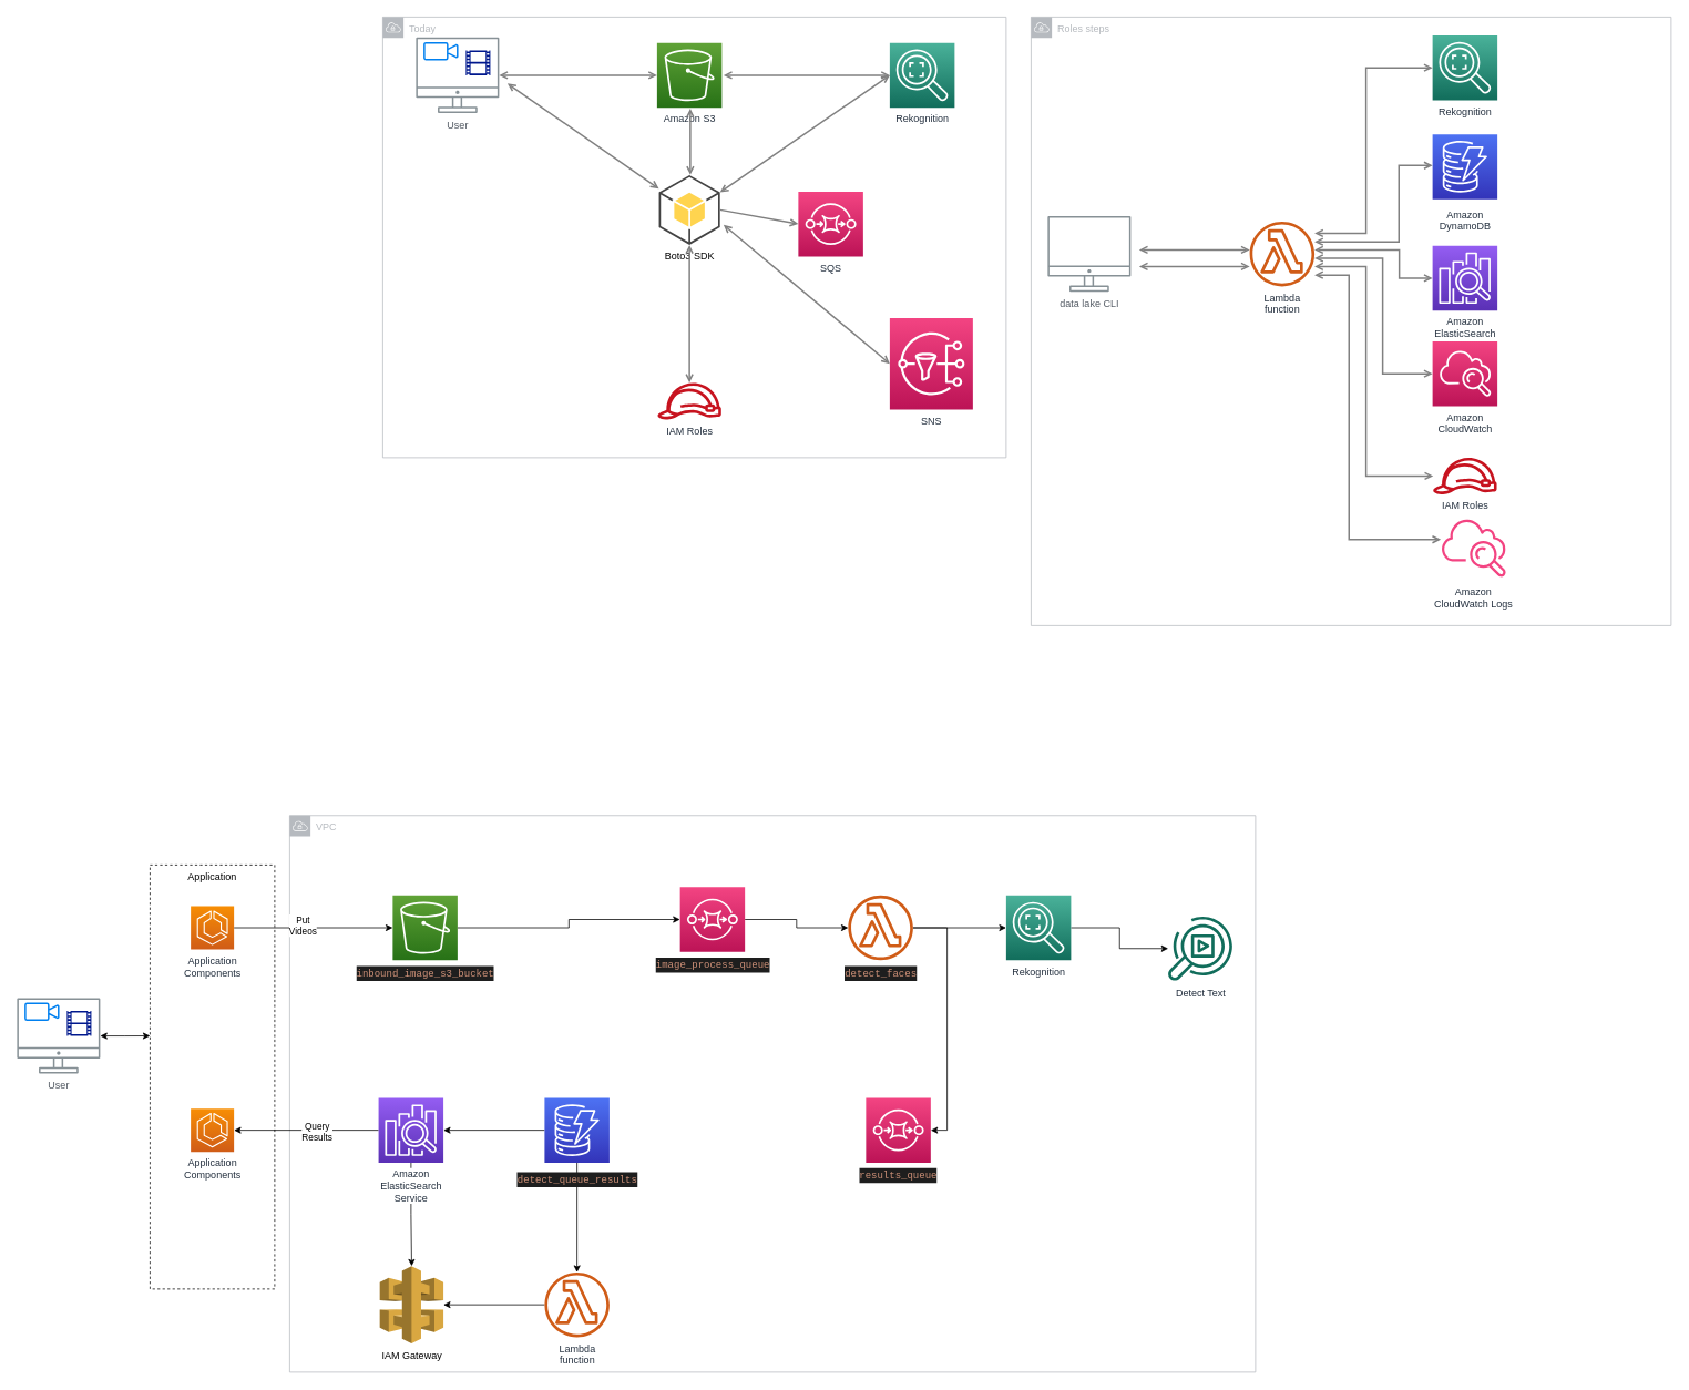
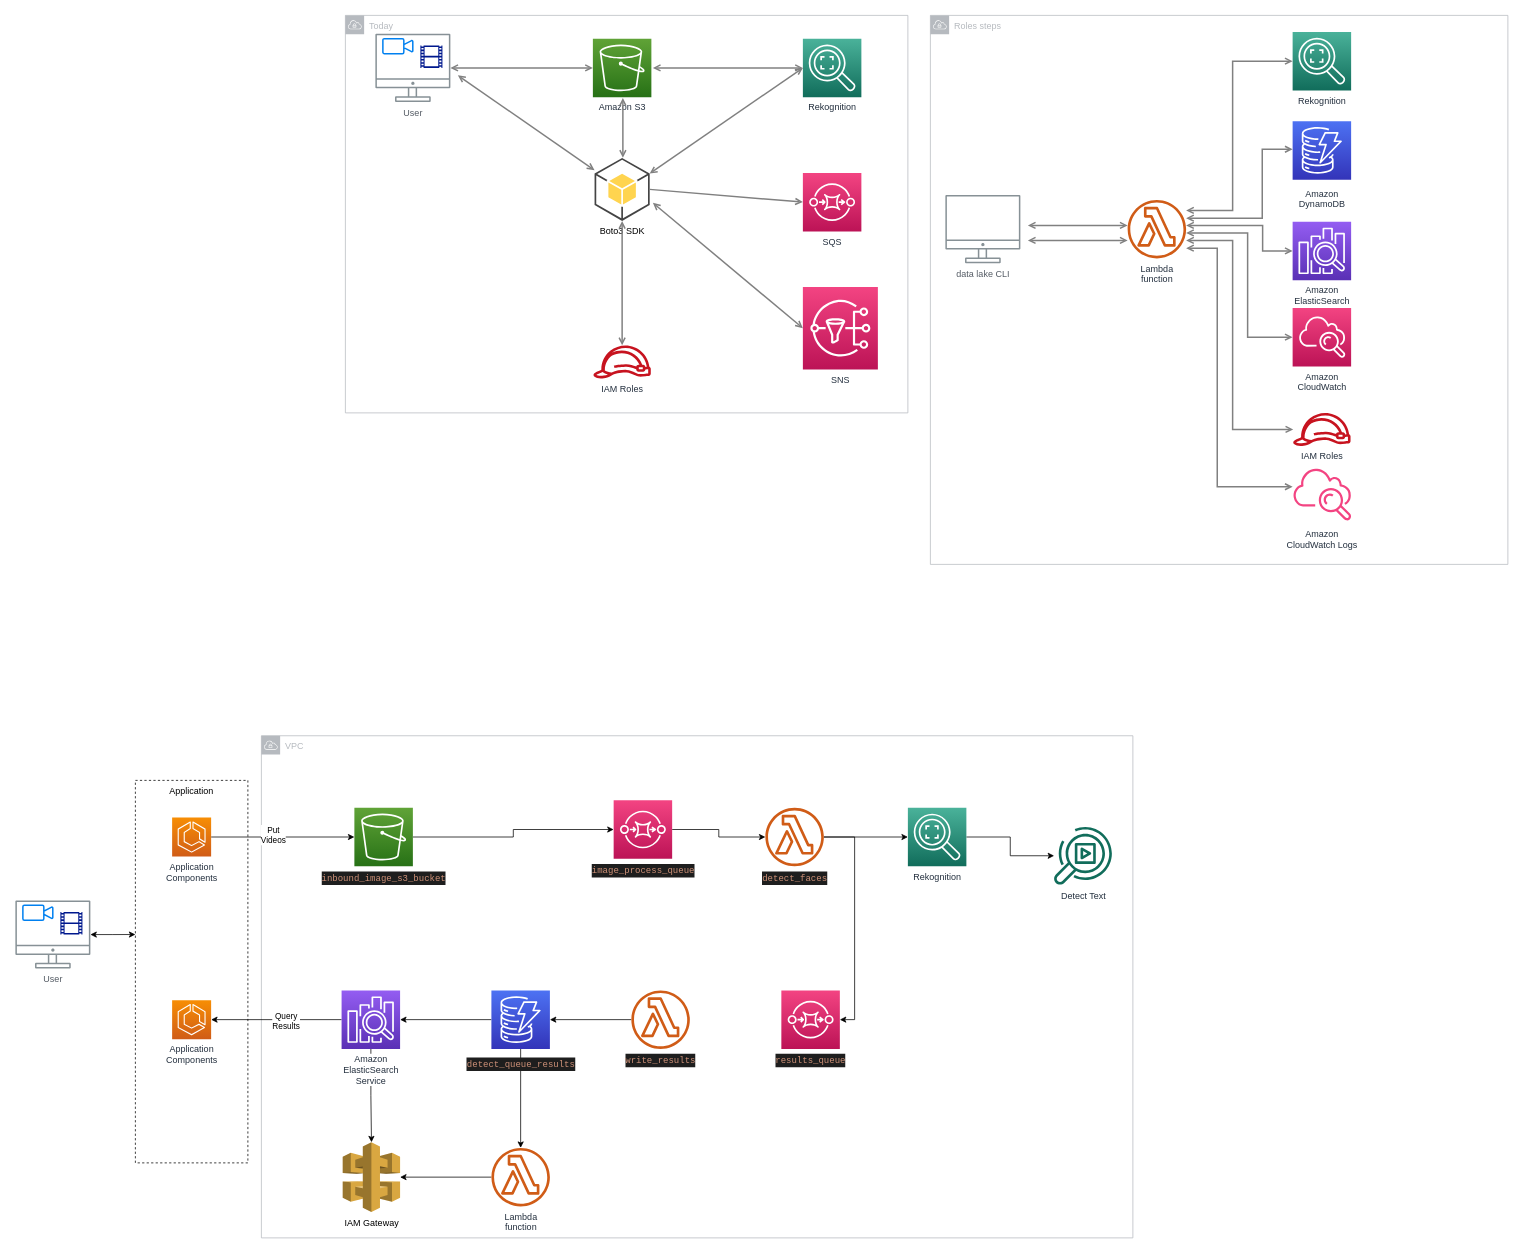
- <mxCell id="23" value="SQS" style="points=[[0,0,0],[0.25,0,0],[0.5,0,0],[0.75,0,0],[1,0,0],[0,1,0],[0.25,1,0],[0.5,1,0],[0.75,1,0],[1,1,0],[0,0.25,0],[0,0.5,0],[0,0.75,0],[1,0.25,0],[1,0.5,0],[1,0.75,0]];outlineConnect=0;fontColor=#232F3E;gradientColor=#F34482;gradientDirection=north;fillColor=#BC1356;strokeColor=#ffffff;dashed=0;verticalLabelPosition=bottom;verticalAlign=top;align=center;html=1;fontSize=12;fontStyle=0;aspect=fixed;shape=mxgraph.aws4.resourceIcon;resIcon=mxgraph.aws4.sqs;" parent="1" vertex="1"><mxGeometry x="960" y="230" width="78" height="78" as="geometry" /></mxCell>
+ <mxCell id="23" value="SQS" style="points=[[0,0,0],[0.25,0,0],[0.5,0,0],[0.75,0,0],[1,0,0],[0,1,0],[0.25,1,0],[0.5,1,0],[0.75,1,0],[1,1,0],[0,0.25,0],[0,0.5,0],[0,0.75,0],[1,0.25,0],[1,0.5,0],[1,0.75,0]];outlineConnect=0;fontColor=#232F3E;gradientColor=#F34482;gradientDirection=north;fillColor=#BC1356;strokeColor=#ffffff;dashed=0;verticalLabelPosition=bottom;verticalAlign=top;align=center;html=1;fontSize=12;fontStyle=0;aspect=fixed;shape=mxgraph.aws4.resourceIcon;resIcon=mxgraph.aws4.sqs;" parent="1" vertex="1"><mxGeometry x="1070" y="230" width="78" height="78" as="geometry" /></mxCell>
- <mxCell id="21" value="Amazon&lt;br&gt;CloudWatch Logs&lt;br&gt;" style="outlineConnect=0;fontColor=#232F3E;gradientColor=none;gradientDirection=north;fillColor=#F34482;strokeColor=none;dashed=0;verticalLabelPosition=bottom;verticalAlign=top;align=center;html=1;fontSize=12;fontStyle=0;aspect=fixed;shape=mxgraph.aws4.cloudwatch;labelBackgroundColor=#ffffff;" parent="1" vertex="1"><mxGeometry x="1733" y="620" width="78" height="78" as="geometry" /></mxCell>
+ <mxCell id="21" value="Amazon&lt;br&gt;CloudWatch Logs&lt;br&gt;" style="outlineConnect=0;fontColor=#232F3E;gradientColor=none;gradientDirection=north;fillColor=#F34482;strokeColor=none;dashed=0;verticalLabelPosition=bottom;verticalAlign=top;align=center;html=1;fontSize=12;fontStyle=0;aspect=fixed;shape=mxgraph.aws4.cloudwatch;labelBackgroundColor=#ffffff;" parent="1" vertex="1"><mxGeometry x="1723" y="620" width="78" height="78" as="geometry" /></mxCell>
+ <mxCell id="53" style="edgeStyle=orthogonalEdgeStyle;rounded=0;orthogonalLoop=1;jettySize=auto;html=1;" edge="1" parent="1" source="54" target="57"><mxGeometry relative="1" as="geometry" /></mxCell>
+ <mxCell id="54" value="&lt;div style=&quot;color: rgb(212 , 212 , 212) ; background-color: rgb(30 , 30 , 30) ; font-family: &amp;#34;menlo&amp;#34; , &amp;#34;monaco&amp;#34; , &amp;#34;courier new&amp;#34; , monospace ; line-height: 18px&quot;&gt;&lt;span style=&quot;color: #ce9178&quot;&gt;write_results&lt;/span&gt;&lt;/div&gt;" style="outlineConnect=0;fontColor=#232F3E;gradientColor=none;fillColor=#D05C17;strokeColor=none;dashed=0;verticalLabelPosition=bottom;verticalAlign=top;align=center;html=1;fontSize=12;fontStyle=0;aspect=fixed;pointerEvents=1;shape=mxgraph.aws4.lambda_function;labelBackgroundColor=#ffffff;" vertex="1" parent="1"><mxGeometry x="841.3" y="1320" width="78" height="78" as="geometry" /></mxCell>
